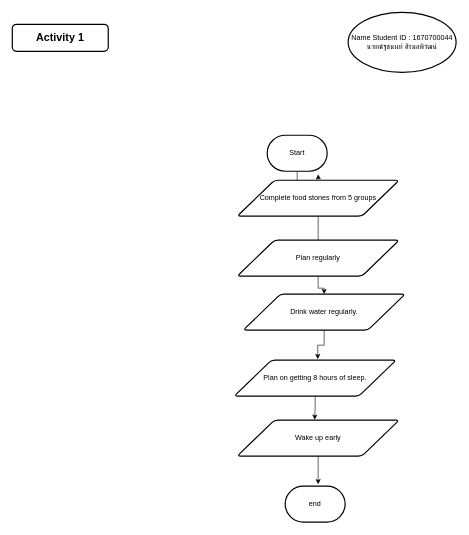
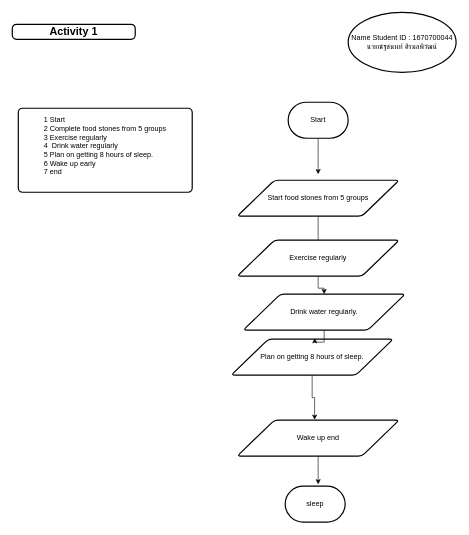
- <mxCell id="17" value="&lt;h2&gt;Activity 1&lt;/h2&gt;" style="rounded=1;whiteSpace=wrap;html=1;absoluteArcSize=1;arcSize=14;strokeWidth=2;" vertex="1" parent="1"><mxGeometry x="20" y="40" width="160" height="45" as="geometry" /></mxCell>
+ <mxCell id="17" value="&lt;h2&gt;Activity 1&lt;/h2&gt;" style="rounded=1;whiteSpace=wrap;html=1;absoluteArcSize=1;arcSize=14;strokeWidth=2;" vertex="1" parent="1"><mxGeometry x="20" y="40" width="205" height="25" as="geometry" /></mxCell>
+ <mxCell id="5" value="&lt;div style=&quot;text-align: left;&quot;&gt;&lt;span style=&quot;background-color: initial;&quot;&gt;1 Start&amp;nbsp;&lt;/span&gt;&lt;/div&gt;&lt;div style=&quot;text-align: left;&quot;&gt;2 Complete food stones from 5 groups&lt;/div&gt;&lt;div style=&quot;text-align: left;&quot;&gt;&lt;span style=&quot;background-color: initial;&quot;&gt;3&amp;nbsp;&lt;/span&gt;&lt;span style=&quot;background-color: initial; text-align: center;&quot;&gt;Exercise regularly&lt;/span&gt;&lt;/div&gt;&lt;div style=&quot;text-align: left;&quot;&gt;4&amp;nbsp;&lt;span style=&quot;background-color: initial;&quot;&gt;&amp;nbsp;Drink water regularly&lt;/span&gt;&lt;/div&gt;&lt;div style=&quot;text-align: left;&quot;&gt;5&amp;nbsp;&lt;span style=&quot;background-color: initial;&quot;&gt;Plan on getting 8 hours of sleep.&lt;/span&gt;&lt;/div&gt;&lt;div style=&quot;text-align: left;&quot;&gt;6&amp;nbsp;Wake up early&lt;/div&gt;&lt;div style=&quot;text-align: left;&quot;&gt;7 end&lt;/div&gt;&lt;div&gt;&lt;span style=&quot;background-color: initial;&quot;&gt;&lt;br&gt;&lt;/span&gt;&lt;/div&gt;" style="rounded=1;whiteSpace=wrap;html=1;absoluteArcSize=1;arcSize=14;strokeWidth=2;" vertex="1" parent="1"><mxGeometry x="30" y="180" width="290" height="140" as="geometry" /></mxCell>
- <mxCell id="3" value="Start" style="strokeWidth=2;html=1;shape=mxgraph.flowchart.terminator;whiteSpace=wrap;" vertex="1" parent="1"><mxGeometry x="445" y="225" width="100" height="60" as="geometry" /></mxCell>
+ <mxCell id="3" value="Start" style="strokeWidth=2;html=1;shape=mxgraph.flowchart.terminator;whiteSpace=wrap;" vertex="1" parent="1"><mxGeometry x="480" y="170" width="100" height="60" as="geometry" /></mxCell>
- <mxCell id="7" value="&lt;div style=&quot;text-align: left;&quot;&gt;Complete food stones from 5 groups&lt;/div&gt;" style="shape=parallelogram;html=1;strokeWidth=2;perimeter=parallelogramPerimeter;whiteSpace=wrap;rounded=1;arcSize=12;size=0.23;" vertex="1" parent="1"><mxGeometry x="395" y="300" width="270" height="60" as="geometry" /></mxCell>
+ <mxCell id="7" value="&lt;div style=&quot;text-align: left;&quot;&gt;Start food stones from 5 groups&lt;/div&gt;" style="shape=parallelogram;html=1;strokeWidth=2;perimeter=parallelogramPerimeter;whiteSpace=wrap;rounded=1;arcSize=12;size=0.23;" vertex="1" parent="1"><mxGeometry x="395" y="300" width="270" height="60" as="geometry" /></mxCell>
- <mxCell id="9" value="&lt;div style=&quot;text-align: left;&quot;&gt;&lt;span style=&quot;text-align: center;&quot;&gt;Plan regularly&lt;/span&gt;&lt;br&gt;&lt;/div&gt;" style="shape=parallelogram;html=1;strokeWidth=2;perimeter=parallelogramPerimeter;whiteSpace=wrap;rounded=1;arcSize=12;size=0.23;" vertex="1" parent="1"><mxGeometry x="395" y="400" width="270" height="60" as="geometry" /></mxCell>
+ <mxCell id="9" value="&lt;div style=&quot;text-align: left;&quot;&gt;&lt;span style=&quot;text-align: center;&quot;&gt;Exercise regularly&lt;/span&gt;&lt;br&gt;&lt;/div&gt;" style="shape=parallelogram;html=1;strokeWidth=2;perimeter=parallelogramPerimeter;whiteSpace=wrap;rounded=1;arcSize=12;size=0.23;" vertex="1" parent="1"><mxGeometry x="395" y="400" width="270" height="60" as="geometry" /></mxCell>
- <mxCell id="12" value="&lt;div style=&quot;text-align: left;&quot;&gt;&lt;div&gt;Plan on getting 8 hours of sleep.&lt;/div&gt;&lt;/div&gt;" style="shape=parallelogram;html=1;strokeWidth=2;perimeter=parallelogramPerimeter;whiteSpace=wrap;rounded=1;arcSize=12;size=0.23;" vertex="1" parent="1"><mxGeometry x="390" y="600" width="270" height="60" as="geometry" /></mxCell>
+ <mxCell id="12" value="&lt;div style=&quot;text-align: left;&quot;&gt;&lt;div&gt;Plan on getting 8 hours of sleep.&lt;/div&gt;&lt;/div&gt;" style="shape=parallelogram;html=1;strokeWidth=2;perimeter=parallelogramPerimeter;whiteSpace=wrap;rounded=1;arcSize=12;size=0.23;" vertex="1" parent="1"><mxGeometry x="385" y="565" width="270" height="60" as="geometry" /></mxCell>
- <mxCell id="11" value="&lt;div style=&quot;text-align: left;&quot;&gt;Wake up early&lt;br&gt;&lt;/div&gt;" style="shape=parallelogram;html=1;strokeWidth=2;perimeter=parallelogramPerimeter;whiteSpace=wrap;rounded=1;arcSize=12;size=0.23;" vertex="1" parent="1"><mxGeometry x="395" y="700" width="270" height="60" as="geometry" /></mxCell>
+ <mxCell id="11" value="&lt;div style=&quot;text-align: left;&quot;&gt;Wake up end&lt;br&gt;&lt;/div&gt;" style="shape=parallelogram;html=1;strokeWidth=2;perimeter=parallelogramPerimeter;whiteSpace=wrap;rounded=1;arcSize=12;size=0.23;" vertex="1" parent="1"><mxGeometry x="395" y="700" width="270" height="60" as="geometry" /></mxCell>
- <mxCell id="15" value="end" style="strokeWidth=2;html=1;shape=mxgraph.flowchart.terminator;whiteSpace=wrap;" vertex="1" parent="1"><mxGeometry x="475" y="810" width="100" height="60" as="geometry" /></mxCell>
+ <mxCell id="15" value="sleep" style="strokeWidth=2;html=1;shape=mxgraph.flowchart.terminator;whiteSpace=wrap;" vertex="1" parent="1"><mxGeometry x="475" y="810" width="100" height="60" as="geometry" /></mxCell>
